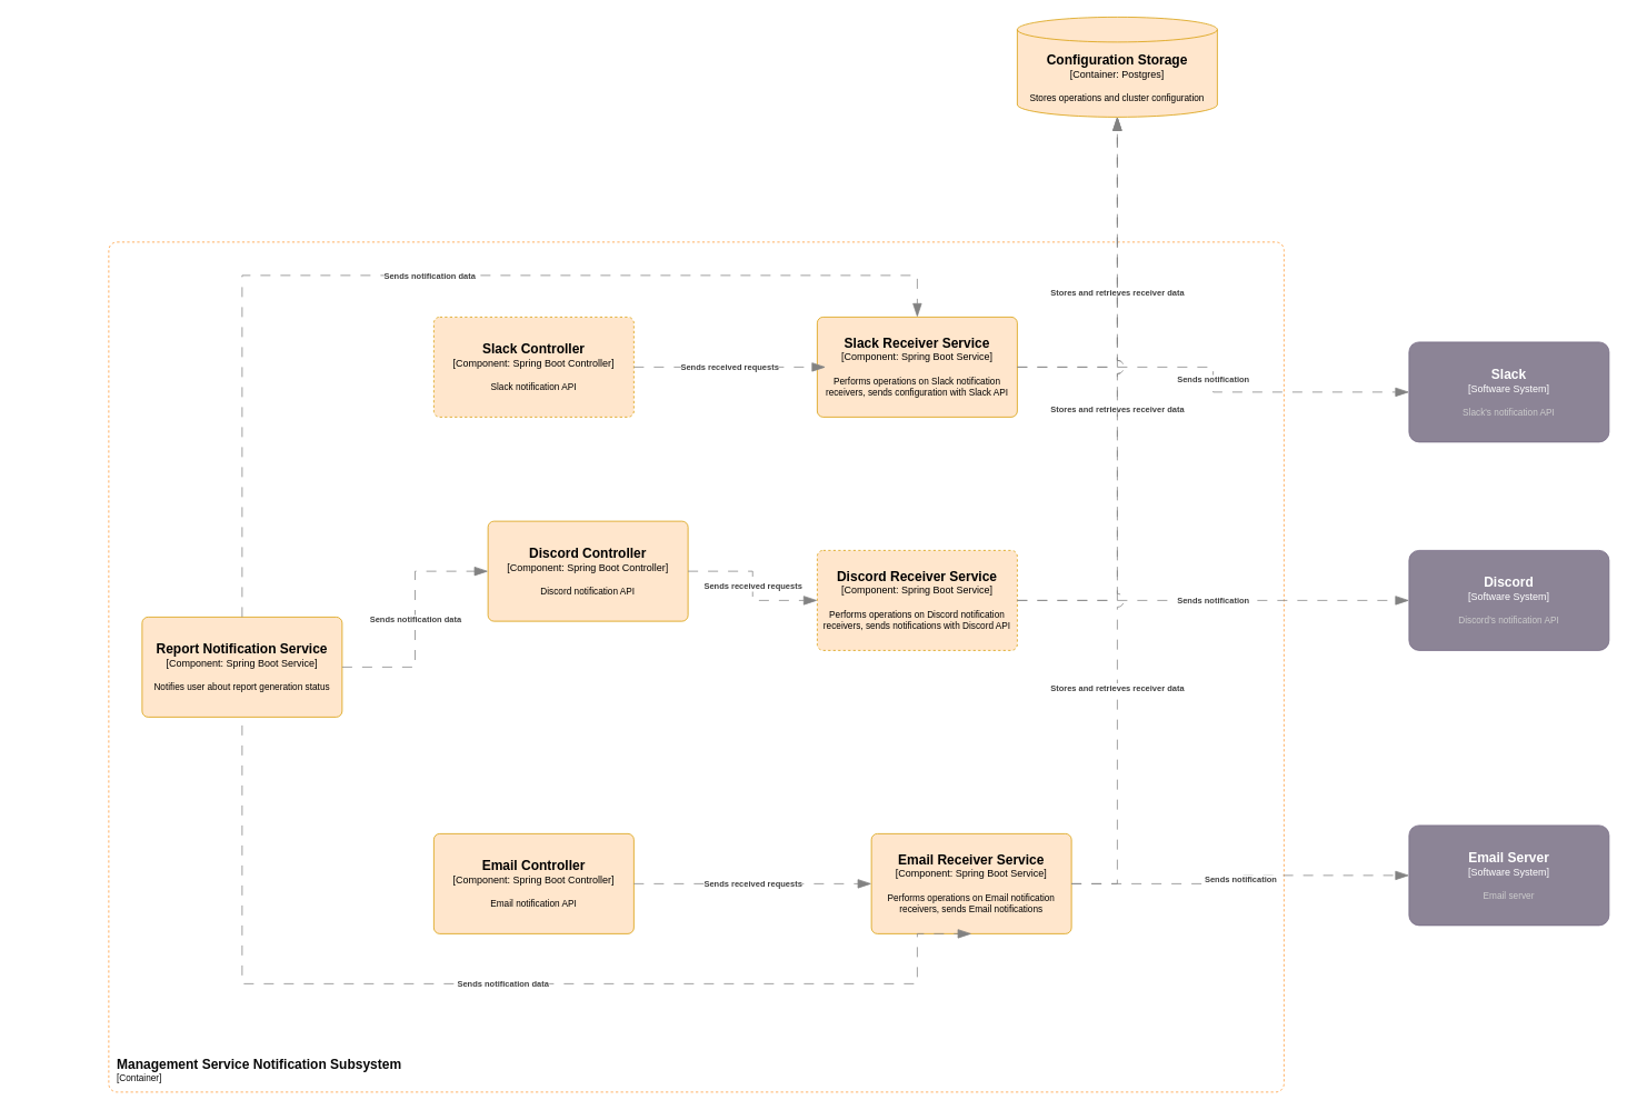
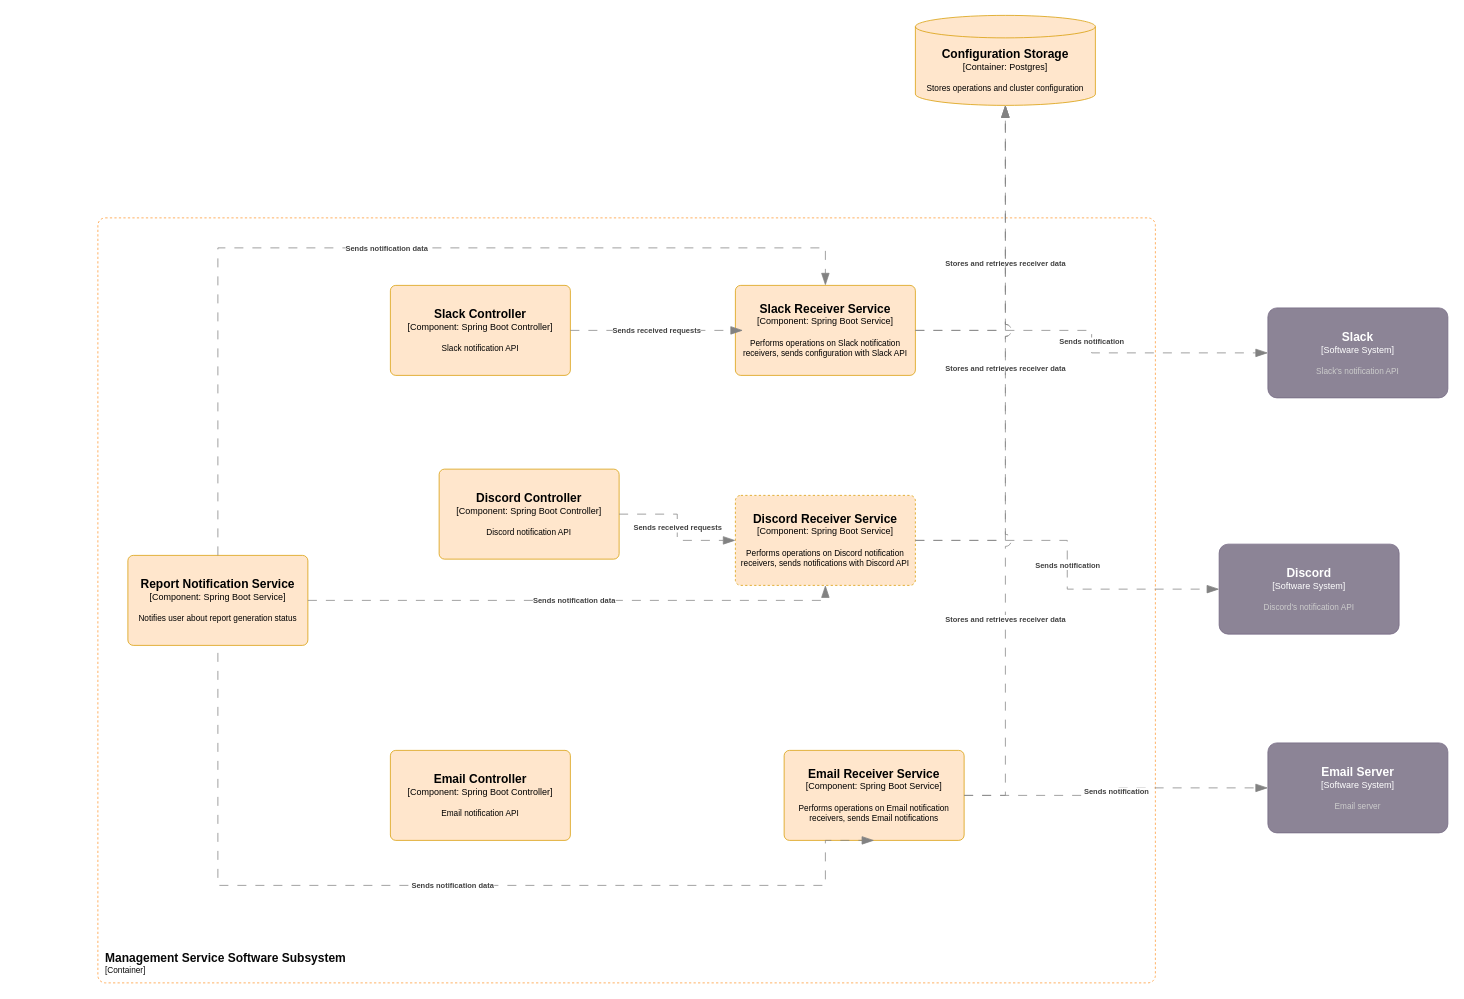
- <mxCell id="4" value="&lt;font style=&quot;font-size: 16px&quot;&gt;&lt;b&gt;Slack Controller&lt;/b&gt;&lt;/font&gt;&lt;div&gt;[Component: Spring Boot Controller]&lt;/div&gt;&lt;br&gt;&lt;div&gt;&lt;font style=&quot;font-size: 11px&quot;&gt;Slack notification API&lt;/font&gt;&lt;/div&gt;" style="rounded=1;whiteSpace=wrap;html=1;labelBackgroundColor=none;fillColor=#ffe6cc;align=center;arcSize=6;strokeColor=#d79b00;metaEdit=1;resizable=0;points=[[0.25,0,0],[0.5,0,0],[0.75,0,0],[1,0.25,0],[1,0.5,0],[1,0.75,0],[0.75,1,0],[0.5,1,0],[0.25,1,0],[0,0.75,0],[0,0.5,0],[0,0.25,0]];dashed=1;" parent="1" vertex="1"><mxGeometry x="520" y="380" width="240" height="120" as="geometry" /></mxCell>
+ <mxCell id="4" value="&lt;font style=&quot;font-size: 16px&quot;&gt;&lt;b&gt;Slack Controller&lt;/b&gt;&lt;/font&gt;&lt;div&gt;[Component: Spring Boot Controller]&lt;/div&gt;&lt;br&gt;&lt;div&gt;&lt;font style=&quot;font-size: 11px&quot;&gt;Slack notification API&lt;/font&gt;&lt;/div&gt;" style="rounded=1;whiteSpace=wrap;html=1;labelBackgroundColor=none;fillColor=#ffe6cc;align=center;arcSize=6;strokeColor=#d79b00;metaEdit=1;resizable=0;points=[[0.25,0,0],[0.5,0,0],[0.75,0,0],[1,0.25,0],[1,0.5,0],[1,0.75,0],[0.75,1,0],[0.5,1,0],[0.25,1,0],[0,0.75,0],[0,0.5,0],[0,0.25,0]];" parent="1" vertex="1"><mxGeometry x="520" y="380" width="240" height="120" as="geometry" /></mxCell>
- <mxCell id="11" value="&lt;font style=&quot;font-size: 16px&quot;&gt;&lt;b&gt;Discord&lt;/b&gt;&lt;/font&gt;&lt;div&gt;[Software System]&lt;/div&gt;&lt;br&gt;&lt;div&gt;&lt;font style=&quot;font-size: 11px&quot;&gt;&lt;font color=&quot;#cccccc&quot;&gt;Discord's notification API&lt;/font&gt;&lt;/div&gt;" style="rounded=1;whiteSpace=wrap;html=1;labelBackgroundColor=none;fillColor=#8C8496;fontColor=#ffffff;align=center;arcSize=10;strokeColor=#736782;metaEdit=1;resizable=0;points=[[0.25,0,0],[0.5,0,0],[0.75,0,0],[1,0.25,0],[1,0.5,0],[1,0.75,0],[0.75,1,0],[0.5,1,0],[0.25,1,0],[0,0.75,0],[0,0.5,0],[0,0.25,0]];" parent="1" vertex="1"><mxGeometry x="1690" y="660" width="240" height="120" as="geometry" /></mxCell>
+ <mxCell id="11" value="&lt;font style=&quot;font-size: 16px&quot;&gt;&lt;b&gt;Discord&lt;/b&gt;&lt;/font&gt;&lt;div&gt;[Software System]&lt;/div&gt;&lt;br&gt;&lt;div&gt;&lt;font style=&quot;font-size: 11px&quot;&gt;&lt;font color=&quot;#cccccc&quot;&gt;Discord's notification API&lt;/font&gt;&lt;/div&gt;" style="rounded=1;whiteSpace=wrap;html=1;labelBackgroundColor=none;fillColor=#8C8496;fontColor=#ffffff;align=center;arcSize=10;strokeColor=#736782;metaEdit=1;resizable=0;points=[[0.25,0,0],[0.5,0,0],[0.75,0,0],[1,0.25,0],[1,0.5,0],[1,0.75,0],[0.75,1,0],[0.5,1,0],[0.25,1,0],[0,0.75,0],[0,0.5,0],[0,0.25,0]];" parent="1" vertex="1"><mxGeometry x="1625" y="725" width="240" height="120" as="geometry" /></mxCell>
- <mxCell id="16" value="&lt;div style=&quot;text-align: left&quot;&gt;&lt;div style=&quot;text-align: center&quot;&gt;&lt;b&gt;Sends notification data&lt;/b&gt;&lt;/div&gt;" style="endArrow=blockThin;html=1;fontSize=10;fontColor=#404040;strokeWidth=1;endFill=1;strokeColor=#828282;elbow=vertical;metaEdit=1;endSize=14;startSize=14;jumpStyle=arc;jumpSize=16;rounded=0;edgeStyle=orthogonalEdgeStyle;exitX=1;exitY=0.5;exitDx=0;exitDy=0;exitPerimeter=0;dashed=1;dashPattern=12 12;" parent="1" source="10" target="6" edge="1"><mxGeometry x="0.001" width="240" relative="1" as="geometry"><mxPoint x="640" y="680" as="sourcePoint" /><mxPoint x="880" y="680" as="targetPoint" /><mxPoint as="offset" /></mxGeometry></mxCell>
+ <mxCell id="16" value="&lt;div style=&quot;text-align: left&quot;&gt;&lt;div style=&quot;text-align: center&quot;&gt;&lt;b&gt;Sends notification data&lt;/b&gt;&lt;/div&gt;" style="endArrow=blockThin;html=1;fontSize=10;fontColor=#404040;strokeWidth=1;endFill=1;strokeColor=#828282;elbow=vertical;metaEdit=1;endSize=14;startSize=14;jumpStyle=arc;jumpSize=16;rounded=0;edgeStyle=orthogonalEdgeStyle;exitX=1;exitY=0.5;exitDx=0;exitDy=0;exitPerimeter=0;entryX=0.5;entryY=1;entryDx=0;entryDy=0;entryPerimeter=0;dashed=1;dashPattern=12 12;" parent="1" source="10" target="8" edge="1"><mxGeometry x="0.001" width="240" relative="1" as="geometry"><mxPoint x="640" y="680" as="sourcePoint" /><mxPoint x="880" y="680" as="targetPoint" /><mxPoint as="offset" /></mxGeometry></mxCell>
- <mxCell id="25" value="&lt;div style=&quot;text-align: left&quot;&gt;&lt;div style=&quot;text-align: center&quot;&gt;&lt;b&gt;Sends received requests&lt;/b&gt;&lt;/div&gt;" style="endArrow=blockThin;html=1;fontSize=10;fontColor=#404040;strokeWidth=1;endFill=1;strokeColor=#828282;elbow=vertical;metaEdit=1;endSize=14;startSize=14;jumpStyle=arc;jumpSize=16;rounded=0;edgeStyle=orthogonalEdgeStyle;exitX=1;exitY=0.5;exitDx=0;exitDy=0;exitPerimeter=0;entryX=0;entryY=0.5;entryDx=0;entryDy=0;entryPerimeter=0;dashed=1;dashPattern=12 12;" parent="1" source="7" target="9" edge="1"><mxGeometry width="240" relative="1" as="geometry"><mxPoint x="740" y="750" as="sourcePoint" /><mxPoint x="980" y="750" as="targetPoint" /><mxPoint as="offset" /></mxGeometry></mxCell>
- <mxCell id="5" value="&lt;font style=&quot;font-size: 16px&quot;&gt;&lt;b&gt;&lt;div style=&quot;text-align: left&quot;&gt;Management Service Notification Subsystem&lt;/div&gt;&lt;/b&gt;&lt;/font&gt;&lt;div style=&quot;text-align: left&quot;&gt;[Container]&lt;/div&gt;" style="rounded=1;fontSize=11;whiteSpace=wrap;html=1;dashed=1;arcSize=20;fillColor=none;strokeColor=#FF9933;labelBackgroundColor=none;align=left;verticalAlign=bottom;labelBorderColor=none;spacingTop=0;spacing=10;metaEdit=1;rotatable=0;perimeter=rectanglePerimeter;labelPadding=0;allowArrows=0;connectable=0;expand=0;recursiveResize=0;editable=1;pointerEvents=0;absoluteArcSize=1;points=[[0.25,0,0],[0.5,0,0],[0.75,0,0],[1,0.25,0],[1,0.5,0],[1,0.75,0],[0.75,1,0],[0.5,1,0],[0.25,1,0],[0,0.75,0],[0,0.5,0],[0,0.25,0]];fontColor=#080808;" parent="1" vertex="1"><mxGeometry x="130" y="290" width="1410" height="1020" as="geometry" /></mxCell>
+ <mxCell id="5" value="&lt;font style=&quot;font-size: 16px&quot;&gt;&lt;b&gt;&lt;div style=&quot;text-align: left&quot;&gt;Management Service Software Subsystem&lt;/div&gt;&lt;/b&gt;&lt;/font&gt;&lt;div style=&quot;text-align: left&quot;&gt;[Container]&lt;/div&gt;" style="rounded=1;fontSize=11;whiteSpace=wrap;html=1;dashed=1;arcSize=20;fillColor=none;strokeColor=#FF9933;labelBackgroundColor=none;align=left;verticalAlign=bottom;labelBorderColor=none;spacingTop=0;spacing=10;metaEdit=1;rotatable=0;perimeter=rectanglePerimeter;labelPadding=0;allowArrows=0;connectable=0;expand=0;recursiveResize=0;editable=1;pointerEvents=0;absoluteArcSize=1;points=[[0.25,0,0],[0.5,0,0],[0.75,0,0],[1,0.25,0],[1,0.5,0],[1,0.75,0],[0.75,1,0],[0.5,1,0],[0.25,1,0],[0,0.75,0],[0,0.5,0],[0,0.25,0]];fontColor=#080808;" parent="1" vertex="1"><mxGeometry x="130" y="290" width="1410" height="1020" as="geometry" /></mxCell>
